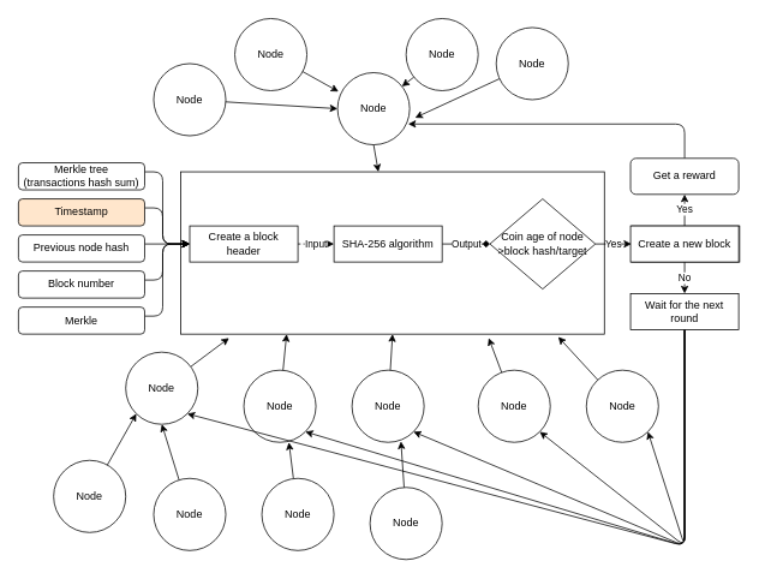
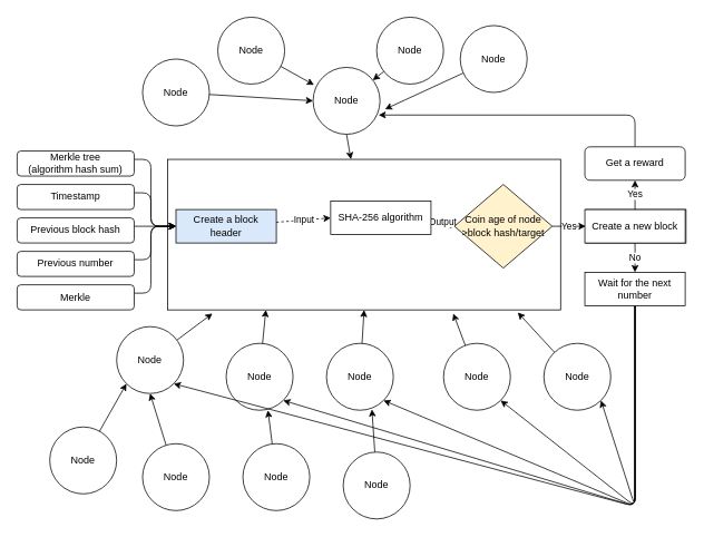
- <mxCell id="4" value="Merkle tree &lt;br&gt;(transactions hash sum)" style="rounded=1;whiteSpace=wrap;html=1;" vertex="1" parent="1"><mxGeometry x="20" y="180" width="140" height="30" as="geometry" /></mxCell>
+ <mxCell id="4" value="Merkle tree &lt;br&gt;(algorithm hash sum)" style="rounded=1;whiteSpace=wrap;html=1;" vertex="1" parent="1"><mxGeometry x="20" y="180" width="140" height="30" as="geometry" /></mxCell>
- <mxCell id="6" value="Timestamp" style="rounded=1;whiteSpace=wrap;html=1;fillColor=#ffe6cc;" vertex="1" parent="1"><mxGeometry x="20" y="220" width="140" height="30" as="geometry" /></mxCell>
+ <mxCell id="6" value="Timestamp" style="rounded=1;whiteSpace=wrap;html=1;" vertex="1" parent="1"><mxGeometry x="20" y="220" width="140" height="30" as="geometry" /></mxCell>
- <mxCell id="14" value="Create a block header" style="rounded=0;whiteSpace=wrap;html=1;" vertex="1" parent="1"><mxGeometry x="210" y="250" width="120" height="40" as="geometry" /></mxCell>
+ <mxCell id="14" value="Create a block header" style="rounded=0;whiteSpace=wrap;html=1;fillColor=#dae8fc;" vertex="1" parent="1"><mxGeometry x="210" y="250" width="120" height="40" as="geometry" /></mxCell>
- <mxCell id="16" value="SHA-256 algorithm" style="rounded=0;whiteSpace=wrap;html=1;" vertex="1" parent="1"><mxGeometry x="370" y="250" width="120" height="40" as="geometry" /></mxCell>
+ <mxCell id="16" value="SHA-256 algorithm" style="rounded=0;whiteSpace=wrap;html=1;" vertex="1" parent="1"><mxGeometry x="395" y="240" width="120" height="40" as="geometry" /></mxCell>
- <mxCell id="19" value="Coin age of node &amp;gt;block hash/target" style="rhombus;whiteSpace=wrap;html=1;" vertex="1" parent="1"><mxGeometry x="543" y="220" width="117" height="100" as="geometry" /></mxCell>
+ <mxCell id="19" value="Coin age of node &amp;gt;block hash/target" style="rhombus;whiteSpace=wrap;html=1;fillColor=#fff2cc;" vertex="1" parent="1"><mxGeometry x="543" y="220" width="117" height="100" as="geometry" /></mxCell>
- <mxCell id="8" value="Previous node hash" style="rounded=1;whiteSpace=wrap;html=1;" vertex="1" parent="1"><mxGeometry x="20" y="260" width="140" height="30" as="geometry" /></mxCell>
+ <mxCell id="8" value="Previous block hash" style="rounded=1;whiteSpace=wrap;html=1;" vertex="1" parent="1"><mxGeometry x="20" y="260" width="140" height="30" as="geometry" /></mxCell>
- <mxCell id="10" value="Block number" style="rounded=1;whiteSpace=wrap;html=1;" vertex="1" parent="1"><mxGeometry x="20" y="300" width="140" height="30" as="geometry" /></mxCell>
+ <mxCell id="10" value="Previous number" style="rounded=1;whiteSpace=wrap;html=1;" vertex="1" parent="1"><mxGeometry x="20" y="300" width="140" height="30" as="geometry" /></mxCell>
- <mxCell id="40" value="Wait for the next round" style="rounded=0;whiteSpace=wrap;html=1;" vertex="1" parent="1"><mxGeometry x="699" y="325" width="120" height="40" as="geometry" /></mxCell>
+ <mxCell id="40" value="Wait for the next number" style="rounded=0;whiteSpace=wrap;html=1;" vertex="1" parent="1"><mxGeometry x="699" y="325" width="120" height="40" as="geometry" /></mxCell>
